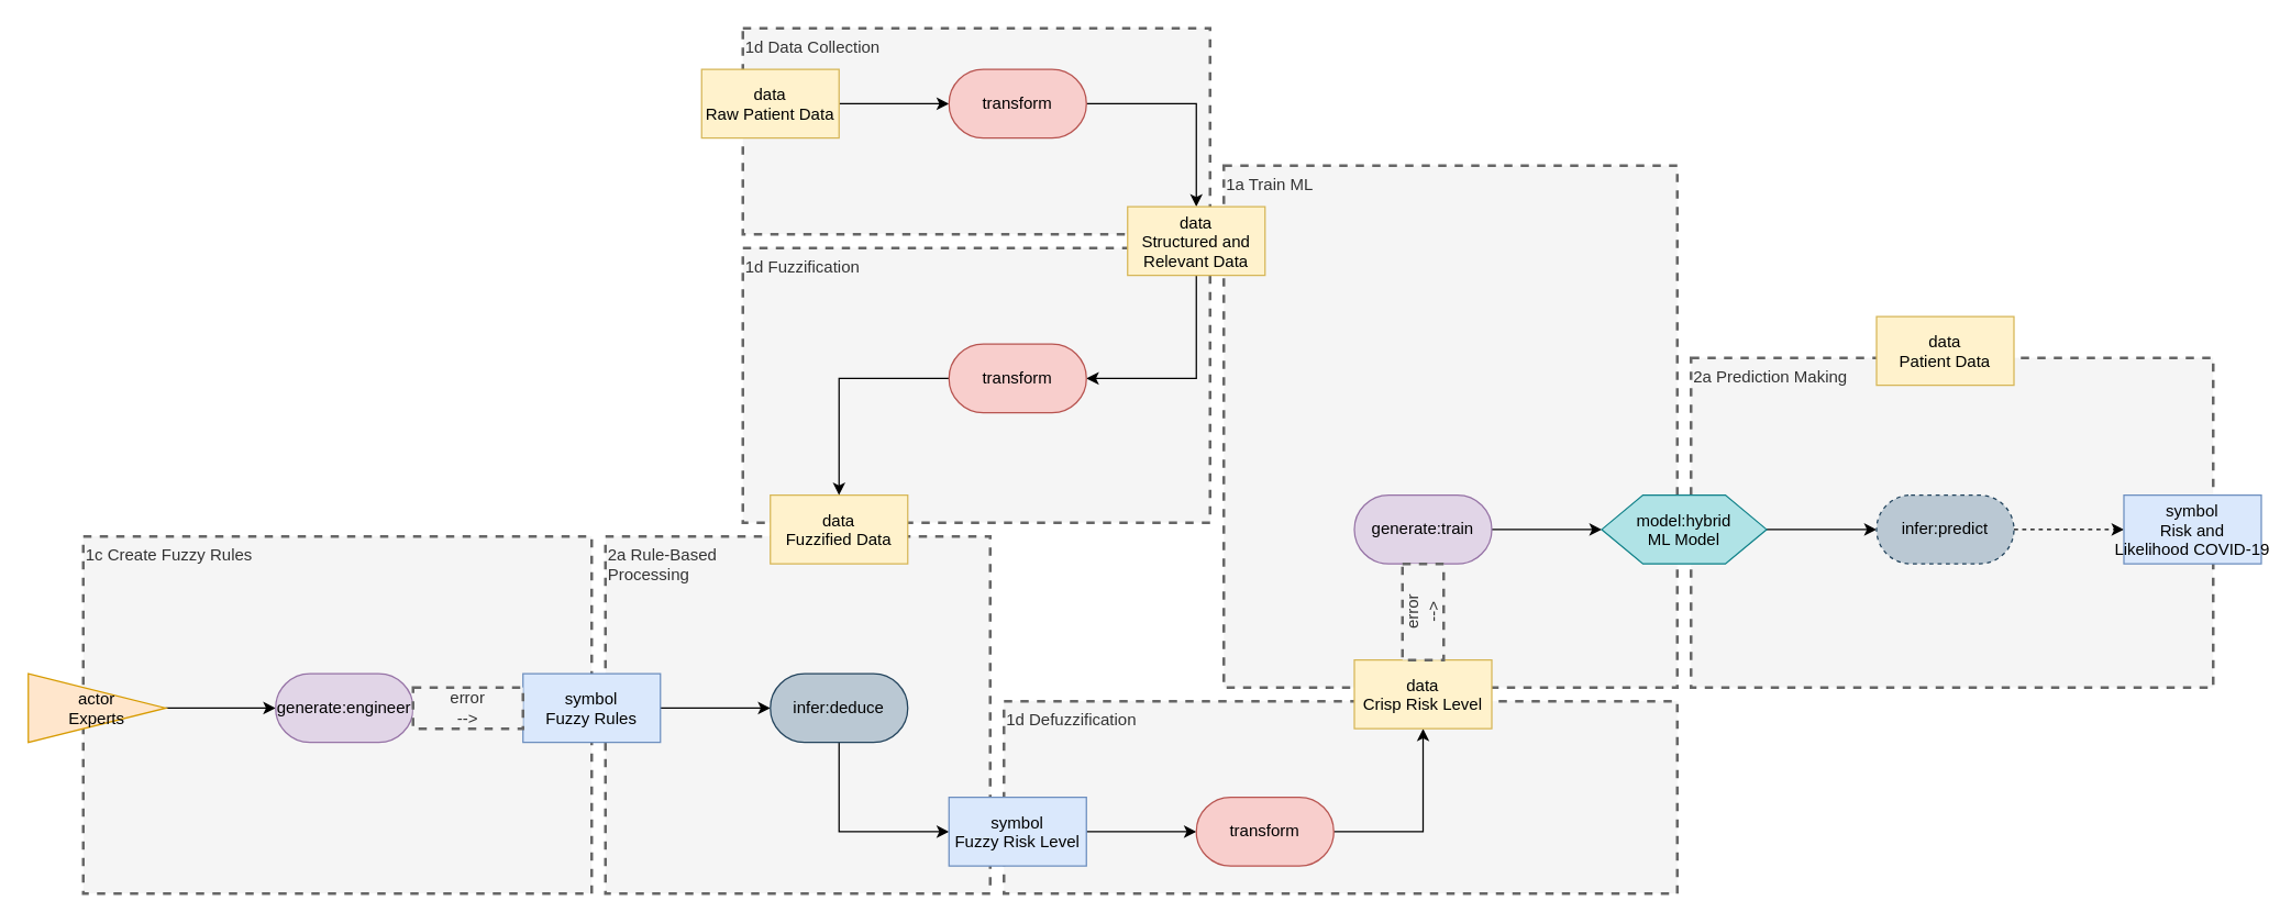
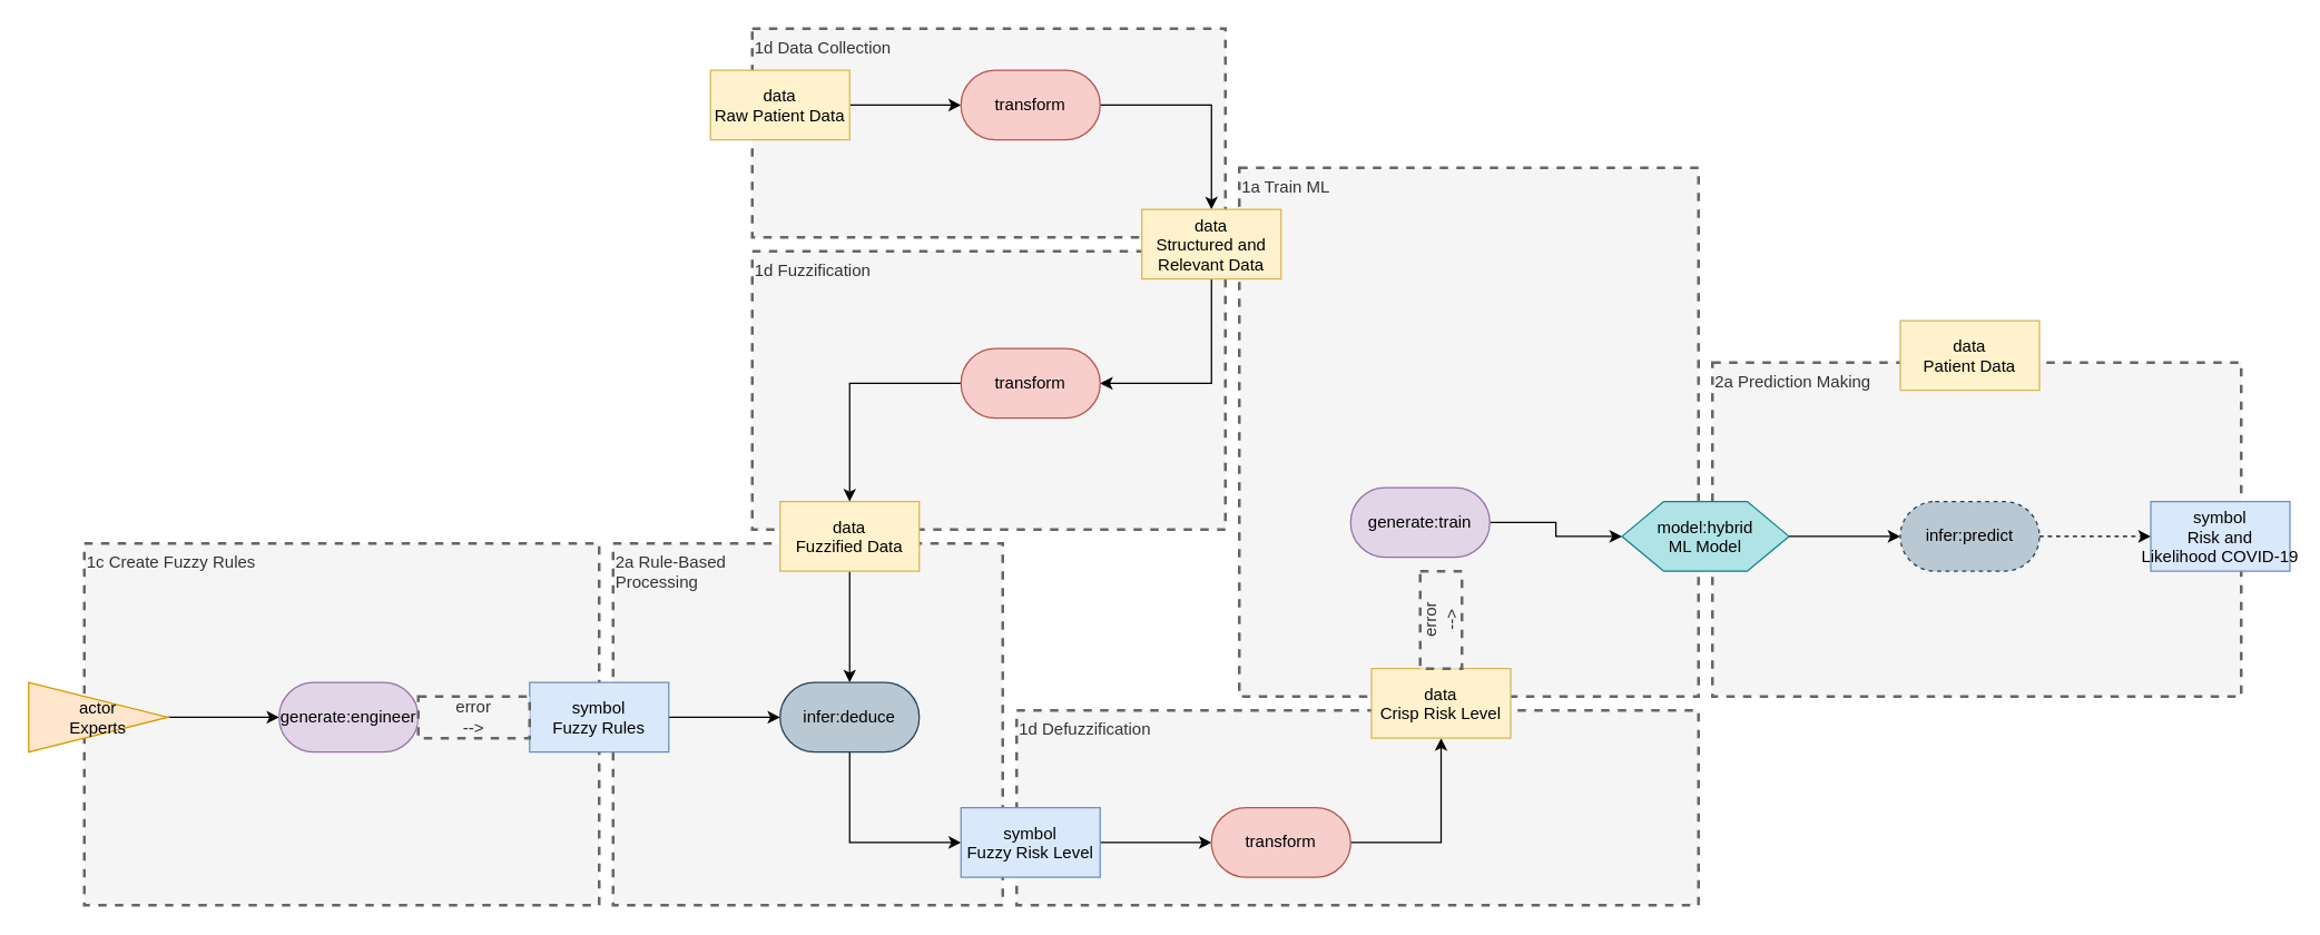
- <mxCell id="33" value="generate:train" style="rounded=1;whiteSpace=wrap;html=1;arcSize=50;fillColor=#e1d5e7;strokeColor=#9673a6;" name="generate:train" vertex="1" parent="1"><mxGeometry x="985" y="360" width="100" height="50" as="geometry" /></mxCell>
+ <mxCell id="33" value="generate:train" style="rounded=1;whiteSpace=wrap;html=1;arcSize=50;fillColor=#e1d5e7;strokeColor=#9673a6;" name="generate:train" vertex="1" parent="1"><mxGeometry x="970" y="350" width="100" height="50" as="geometry" /></mxCell>
+ <mxCell id="17" style="edgeStyle=orthogonalEdgeStyle;rounded=0;orthogonalLoop=1;jettySize=auto;html=1;entryX=0.5;entryY=0;entryDx=0;entryDy=0;" edge="1" parent="1" source="18" target="16"><mxGeometry relative="1" as="geometry" /></mxCell>
